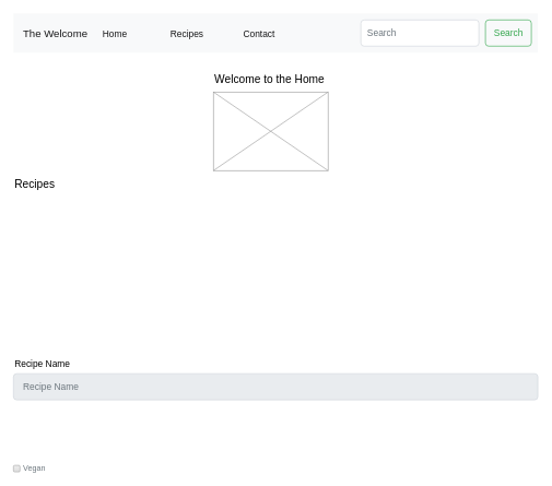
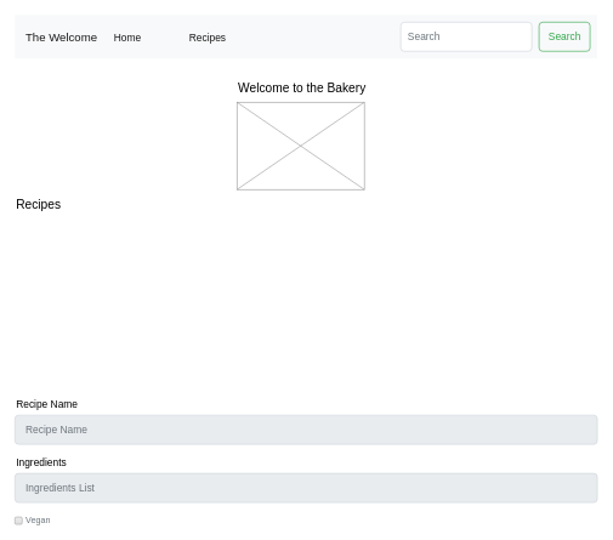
- <mxCell id="7" value="Contact" style="fillColor=none;strokeColor=none;fontSize=14;fontColor=#181819;align=center;" vertex="1" parent="2"><mxGeometry x="340" y="10" width="70" height="40" as="geometry" /></mxCell>
- <mxCell id="13" value="Welcome to the Home" style="fillColor=none;strokeColor=none;align=left;fontSize=17;" vertex="1" parent="1"><mxGeometry x="325" y="100" width="190" height="40" as="geometry" /></mxCell>
+ <mxCell id="13" value="Welcome to the Bakery" style="fillColor=none;strokeColor=none;align=left;fontSize=17;" vertex="1" parent="1"><mxGeometry x="325" y="100" width="190" height="40" as="geometry" /></mxCell>
+ <mxCell id="10" value="Ingredients" style="fillColor=none;strokeColor=none;align=left;fontSize=14;" vertex="1" parent="1"><mxGeometry x="20" y="620" width="100" height="30" as="geometry" /></mxCell>
+ <mxCell id="12" value="Ingredients List" style="html=1;shadow=0;dashed=0;shape=mxgraph.bootstrap.rrect;rSize=5;fillColor=#E9ECEF;strokeColor=#CED4DA;align=left;spacing=15;fontSize=14;fontColor=#6C767D;" vertex="1" parent="1"><mxGeometry x="20" y="650" width="800" height="40" as="geometry" /></mxCell>
